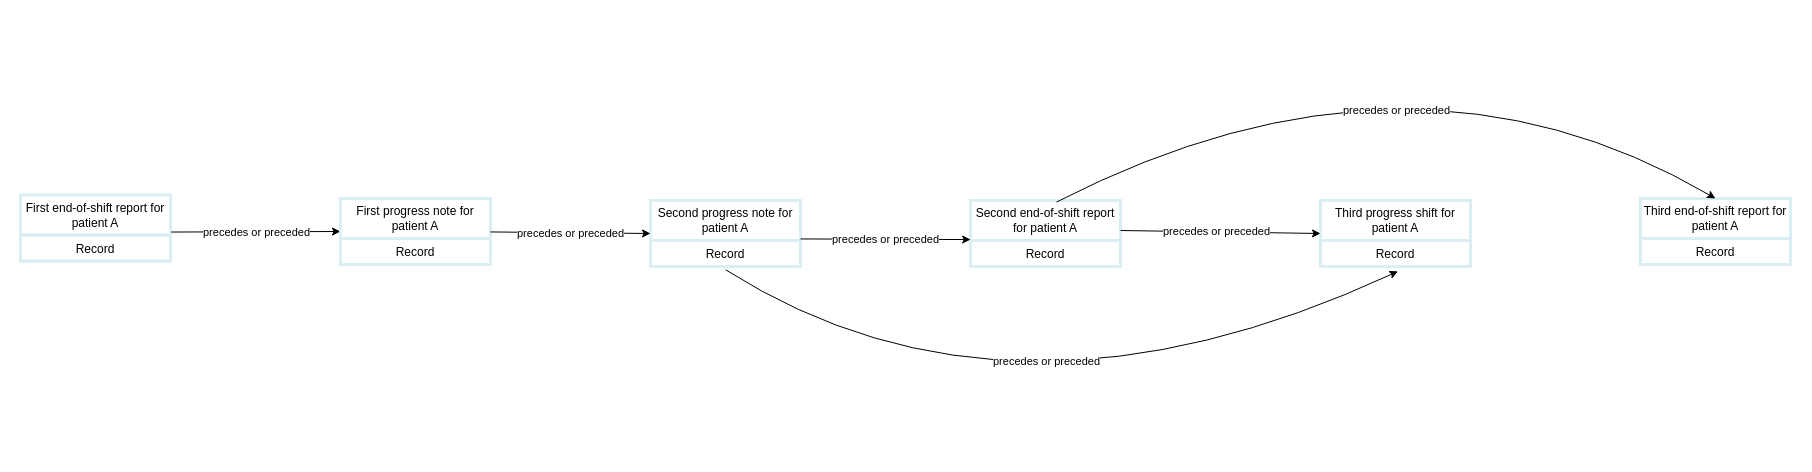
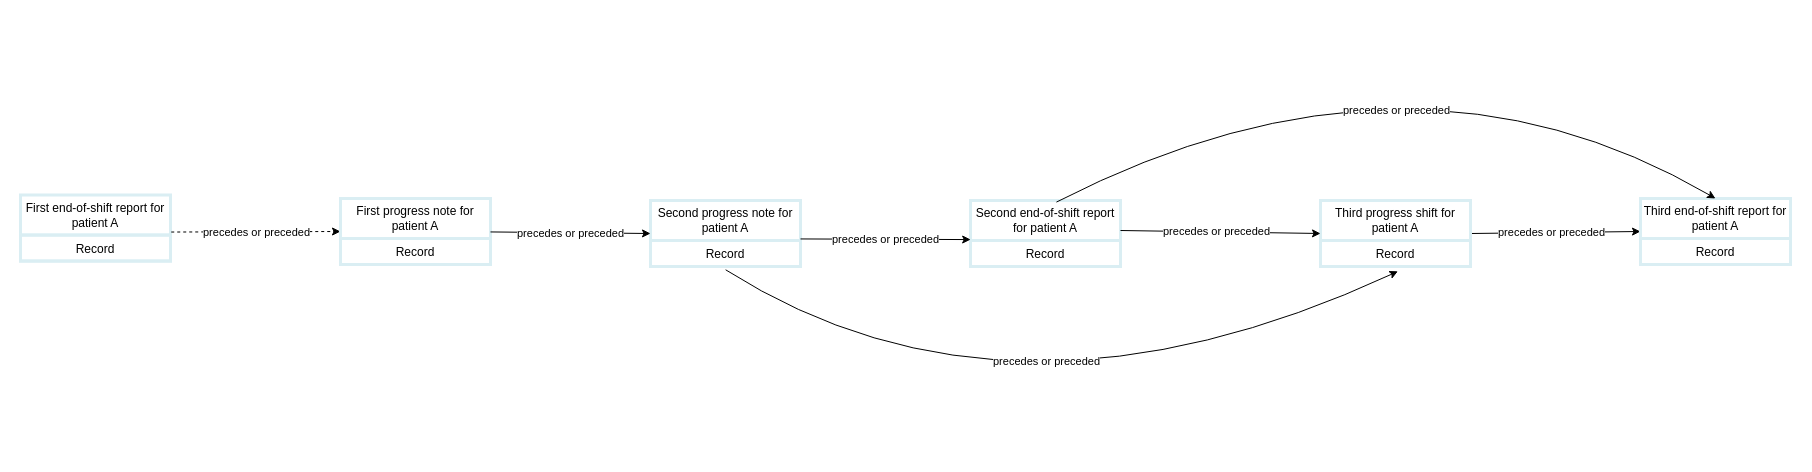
- <mxCell id="4" value="" style="endArrow=classic;html=1;rounded=0;entryX=0;entryY=0.5;entryDx=0;entryDy=0;exitX=1.005;exitY=0.56;exitDx=0;exitDy=0;exitPerimeter=0;" parent="1" source="2" target="12" edge="1"><mxGeometry relative="1" as="geometry"><mxPoint x="420" y="235.5" as="sourcePoint" /><mxPoint x="600" y="236" as="targetPoint" /></mxGeometry></mxCell>
+ <mxCell id="4" value="" style="endArrow=classic;html=1;rounded=0;entryX=0;entryY=0.5;entryDx=0;entryDy=0;exitX=1.005;exitY=0.56;exitDx=0;exitDy=0;exitPerimeter=0;dashed=1;" parent="1" source="2" target="12" edge="1"><mxGeometry relative="1" as="geometry"><mxPoint x="420" y="235.5" as="sourcePoint" /><mxPoint x="600" y="236" as="targetPoint" /></mxGeometry></mxCell>
+ <mxCell id="6" value="" style="endArrow=classic;html=1;rounded=0;entryX=0;entryY=0.5;entryDx=0;entryDy=0;exitX=1;exitY=0.5;exitDx=0;exitDy=0;entryPerimeter=0;" parent="1" source="20" target="10" edge="1"><mxGeometry relative="1" as="geometry"><mxPoint x="1030" y="237.5" as="sourcePoint" /><mxPoint x="1201.82" y="238.988" as="targetPoint" /></mxGeometry></mxCell>
+ <mxCell id="7" value="precedes or preceded" style="edgeLabel;resizable=0;html=1;;align=center;verticalAlign=middle;" parent="6" connectable="0" vertex="1"><mxGeometry relative="1" as="geometry"><mxPoint x="-4" y="-1" as="offset" /></mxGeometry></mxCell>
